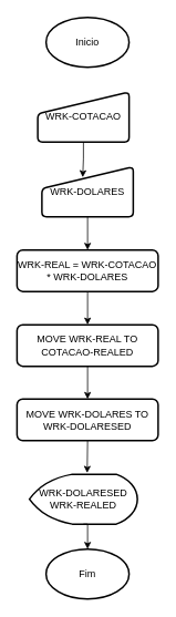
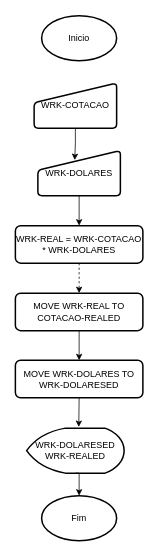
- <mxCell id="8" style="edgeStyle=orthogonalEdgeStyle;rounded=0;orthogonalLoop=1;jettySize=auto;html=1;exitX=0.5;exitY=1;exitDx=0;exitDy=0;entryX=0.5;entryY=0;entryDx=0;entryDy=0;" edge="1" parent="1" source="9" target="11"><mxGeometry relative="1" as="geometry" /></mxCell>
+ <mxCell id="8" style="edgeStyle=orthogonalEdgeStyle;rounded=0;orthogonalLoop=1;jettySize=auto;html=1;exitX=0.5;exitY=1;exitDx=0;exitDy=0;entryX=0.5;entryY=0;entryDx=0;entryDy=0;dashed=1;" edge="1" parent="1" source="9" target="11"><mxGeometry relative="1" as="geometry" /></mxCell>
